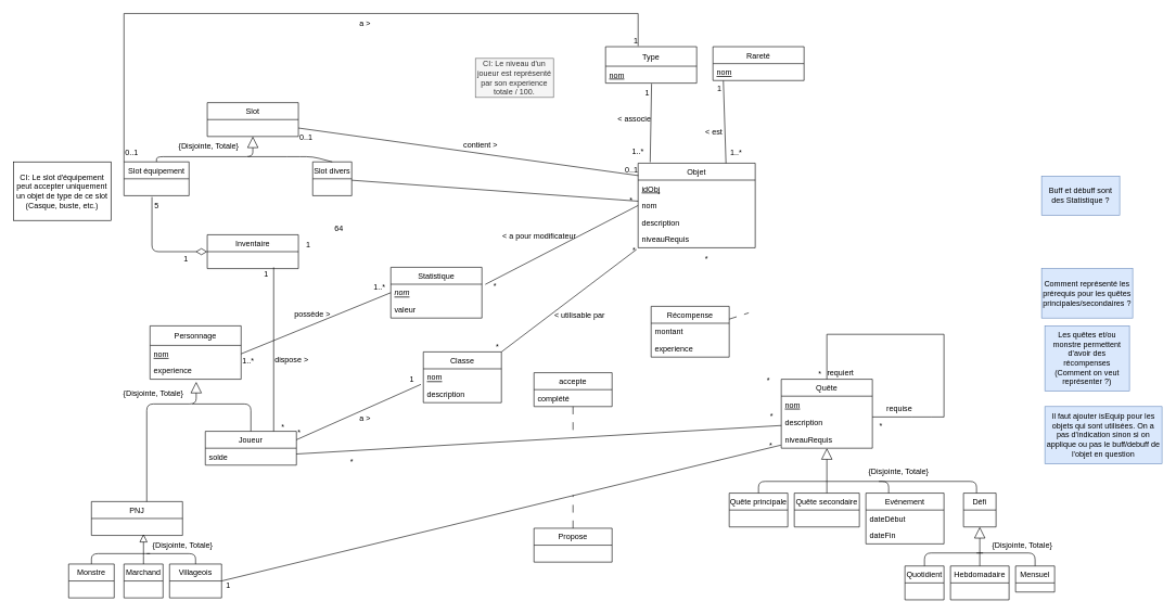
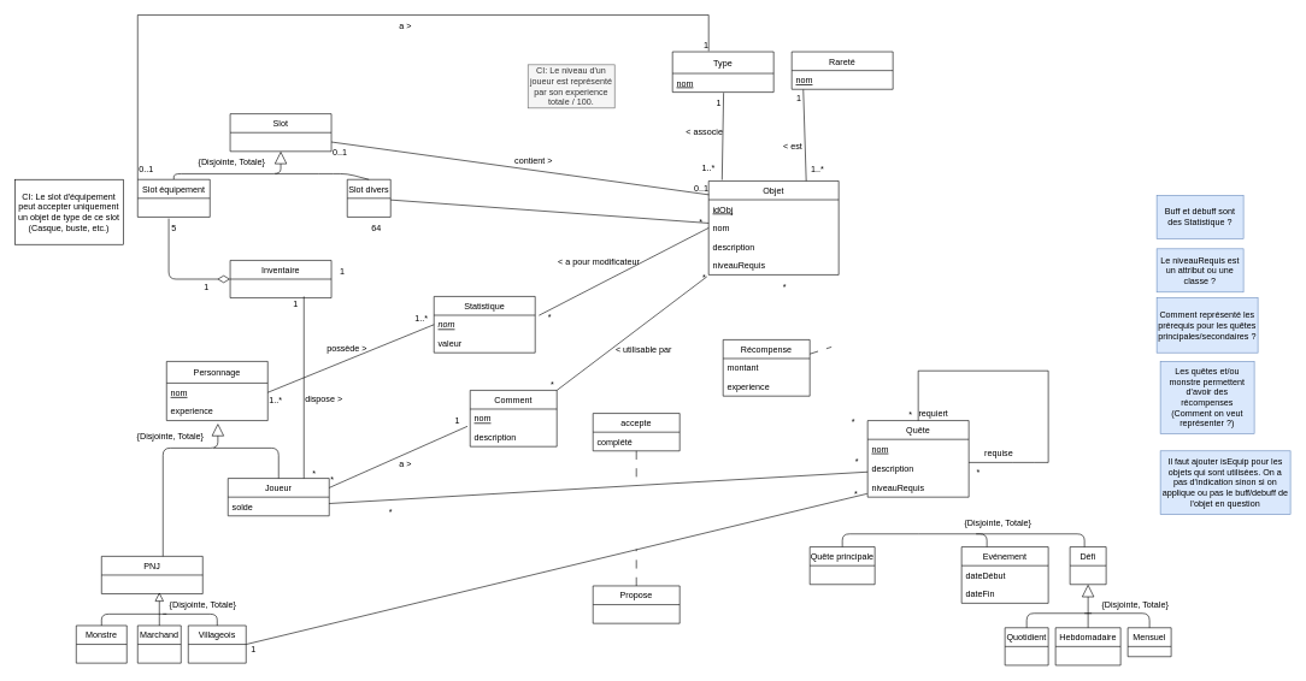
- <mxCell id="81" value="64" style="text;html=1;align=center;verticalAlign=middle;resizable=0;points=[];autosize=1;strokeColor=none;fillColor=none;" parent="1" vertex="1"><mxGeometry x="500" y="335" width="40" height="30" as="geometry" /></mxCell>
+ <mxCell id="81" value="64" style="text;html=1;align=center;verticalAlign=middle;resizable=0;points=[];autosize=1;strokeColor=none;fillColor=none;" parent="1" vertex="1"><mxGeometry x="500" y="300" width="40" height="30" as="geometry" /></mxCell>
+ <mxCell id="70" value="Le niveauRequis est un attribut ou une classe ?" style="whiteSpace=wrap;html=1;labelBackgroundColor=none;fillColor=#dae8fc;strokeColor=#6c8ebf;" parent="1" vertex="1"><mxGeometry x="1600" y="344" width="120" height="60" as="geometry" /></mxCell>
- <mxCell id="10" value="Classe" style="swimlane;fontStyle=0;childLayout=stackLayout;horizontal=1;startSize=26;fillColor=none;horizontalStack=0;resizeParent=1;resizeParentMax=0;resizeLast=0;collapsible=1;marginBottom=0;" parent="1" vertex="1"><mxGeometry x="650" y="540" width="120" height="78" as="geometry" /></mxCell>
+ <mxCell id="10" value="Comment" style="swimlane;fontStyle=0;childLayout=stackLayout;horizontal=1;startSize=26;fillColor=none;horizontalStack=0;resizeParent=1;resizeParentMax=0;resizeLast=0;collapsible=1;marginBottom=0;" parent="1" vertex="1"><mxGeometry x="650" y="540" width="120" height="78" as="geometry" /></mxCell>
- <mxCell id="47" style="edgeStyle=orthogonalEdgeStyle;html=1;entryX=0.5;entryY=1;entryDx=0;entryDy=0;endArrow=block;endFill=0;endSize=15;" parent="1" source="48" target="37" edge="1"><mxGeometry relative="1" as="geometry" /></mxCell>
- <mxCell id="48" value="Quête secondaire" style="swimlane;fontStyle=0;childLayout=stackLayout;horizontal=1;startSize=26;fillColor=none;horizontalStack=0;resizeParent=1;resizeParentMax=0;resizeLast=0;collapsible=1;marginBottom=0;" parent="1" vertex="1"><mxGeometry x="1220" y="757" width="100" height="52" as="geometry" /></mxCell>
